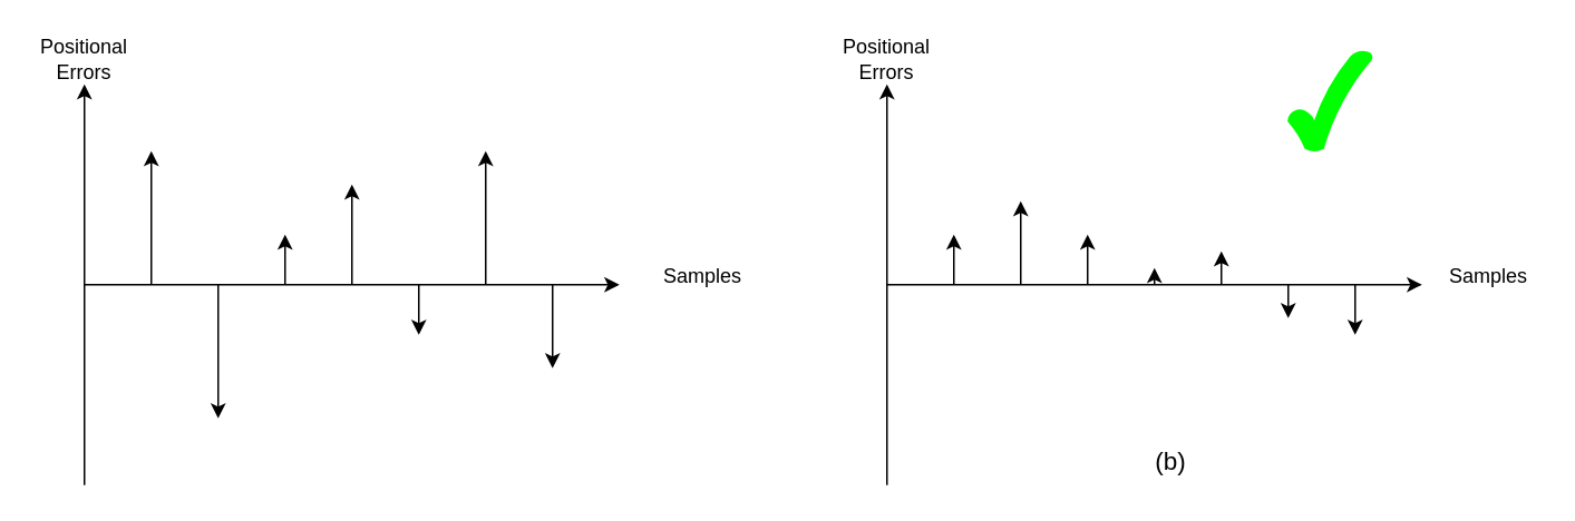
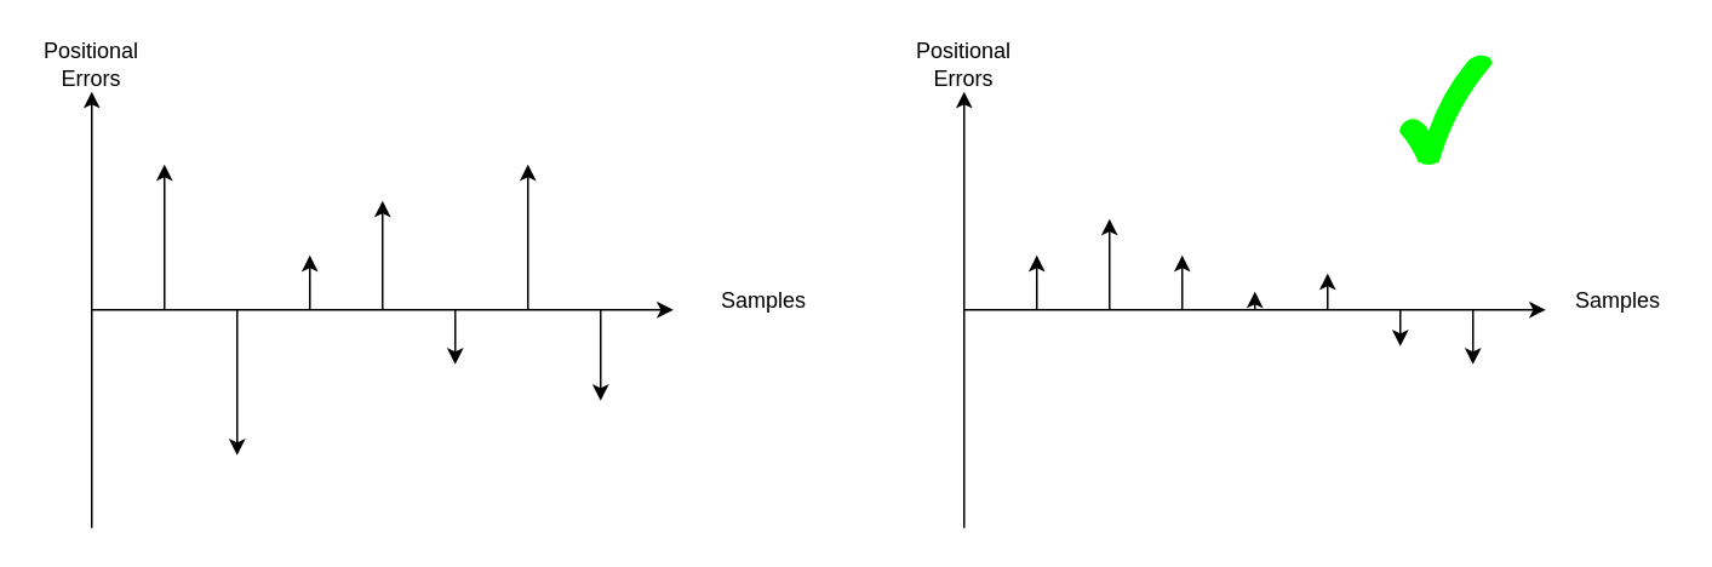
- <mxCell id="24" value="&lt;font style=&quot;font-size: 15px;&quot;&gt;(b)&lt;/font&gt;" style="text;html=1;align=center;verticalAlign=middle;whiteSpace=wrap;rounded=0;" vertex="1" parent="1"><mxGeometry x="670" y="260" width="60" height="30" as="geometry" /></mxCell>
